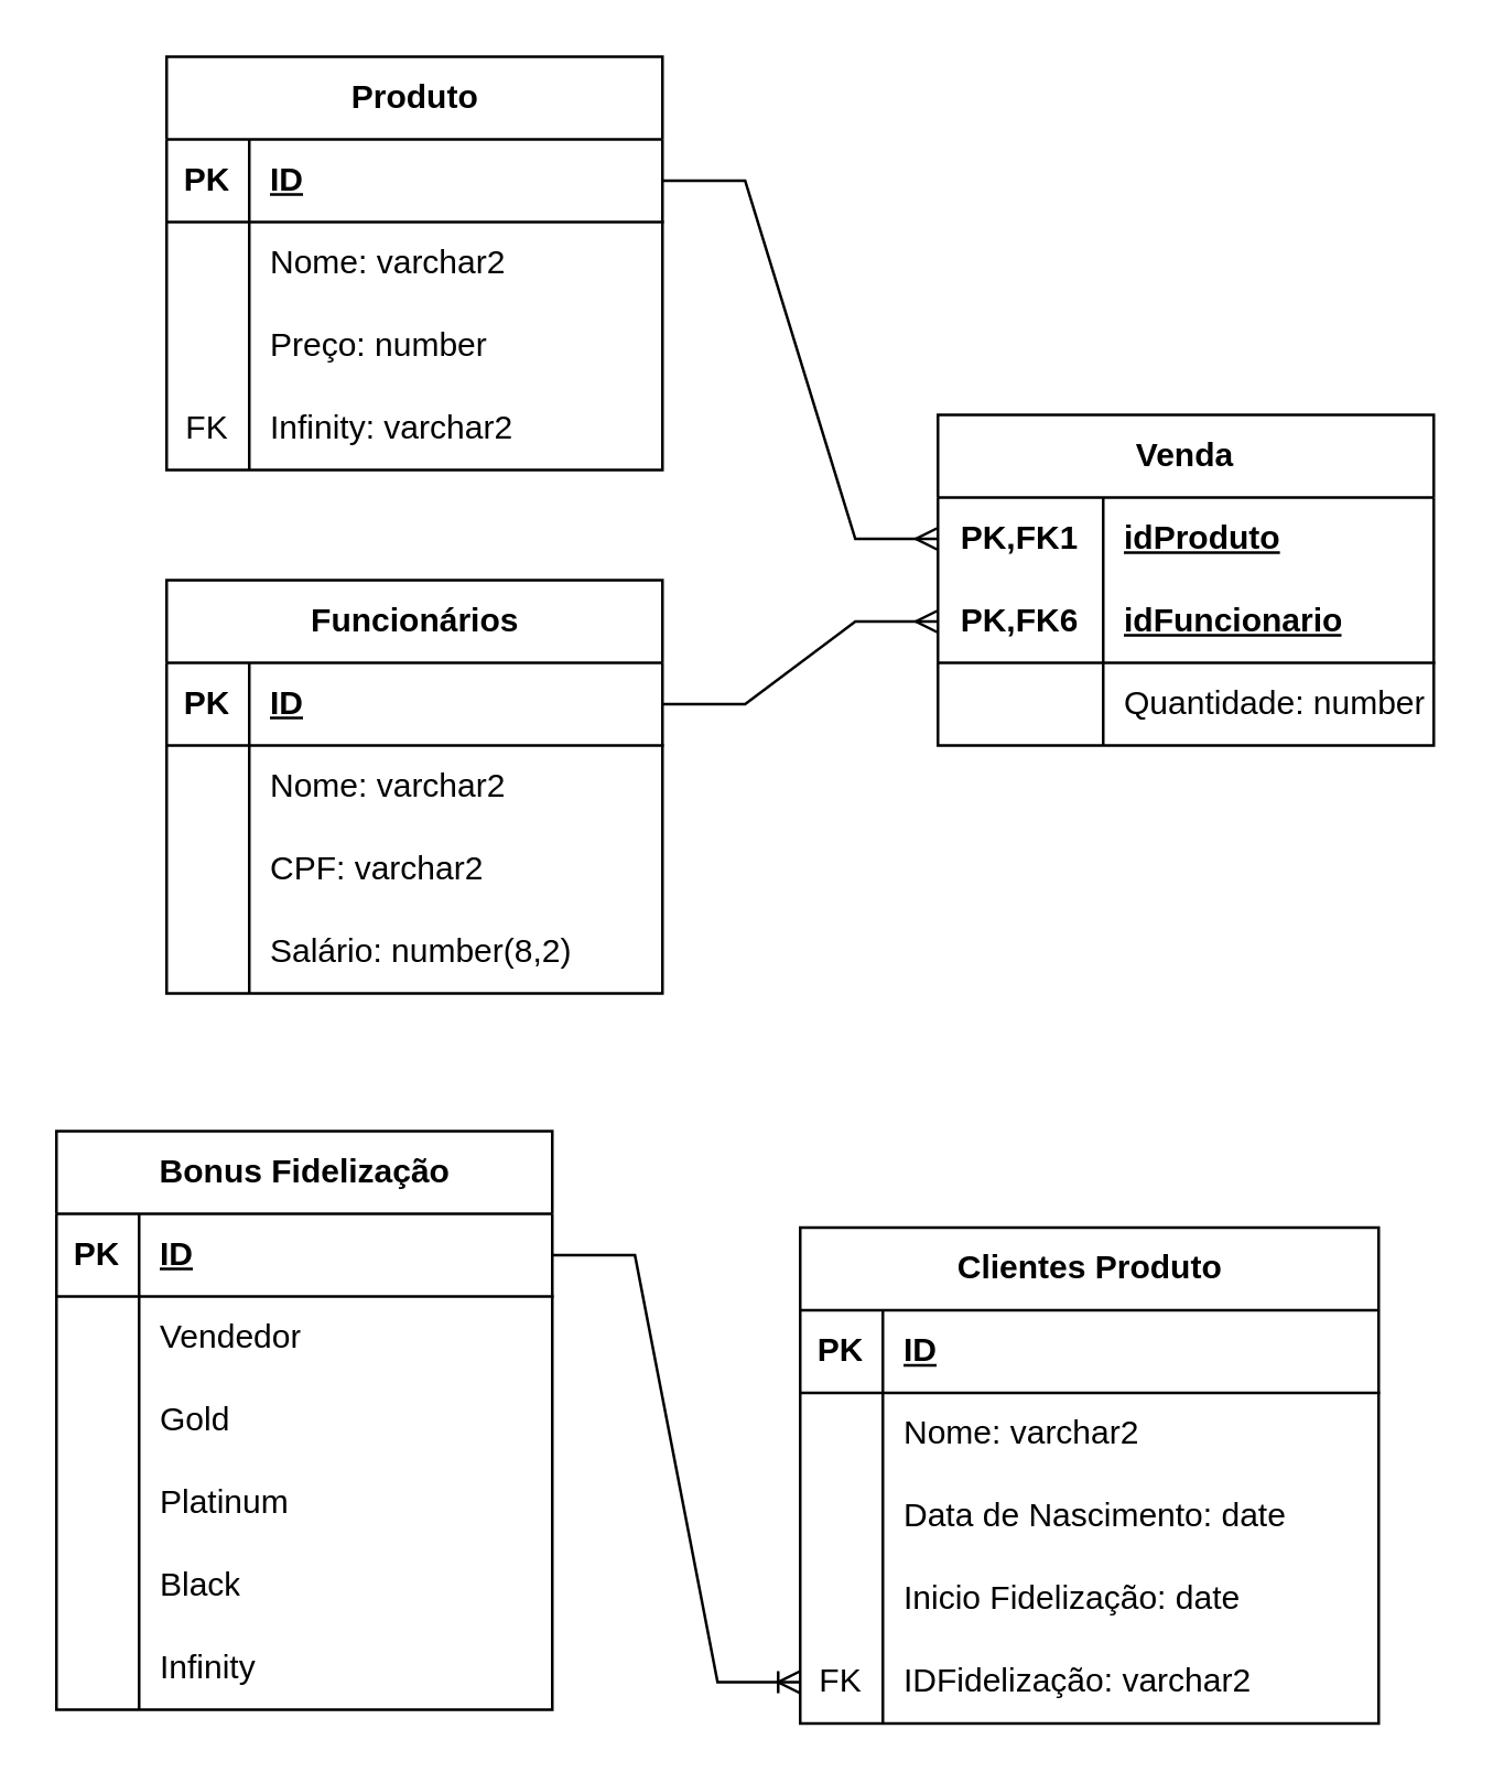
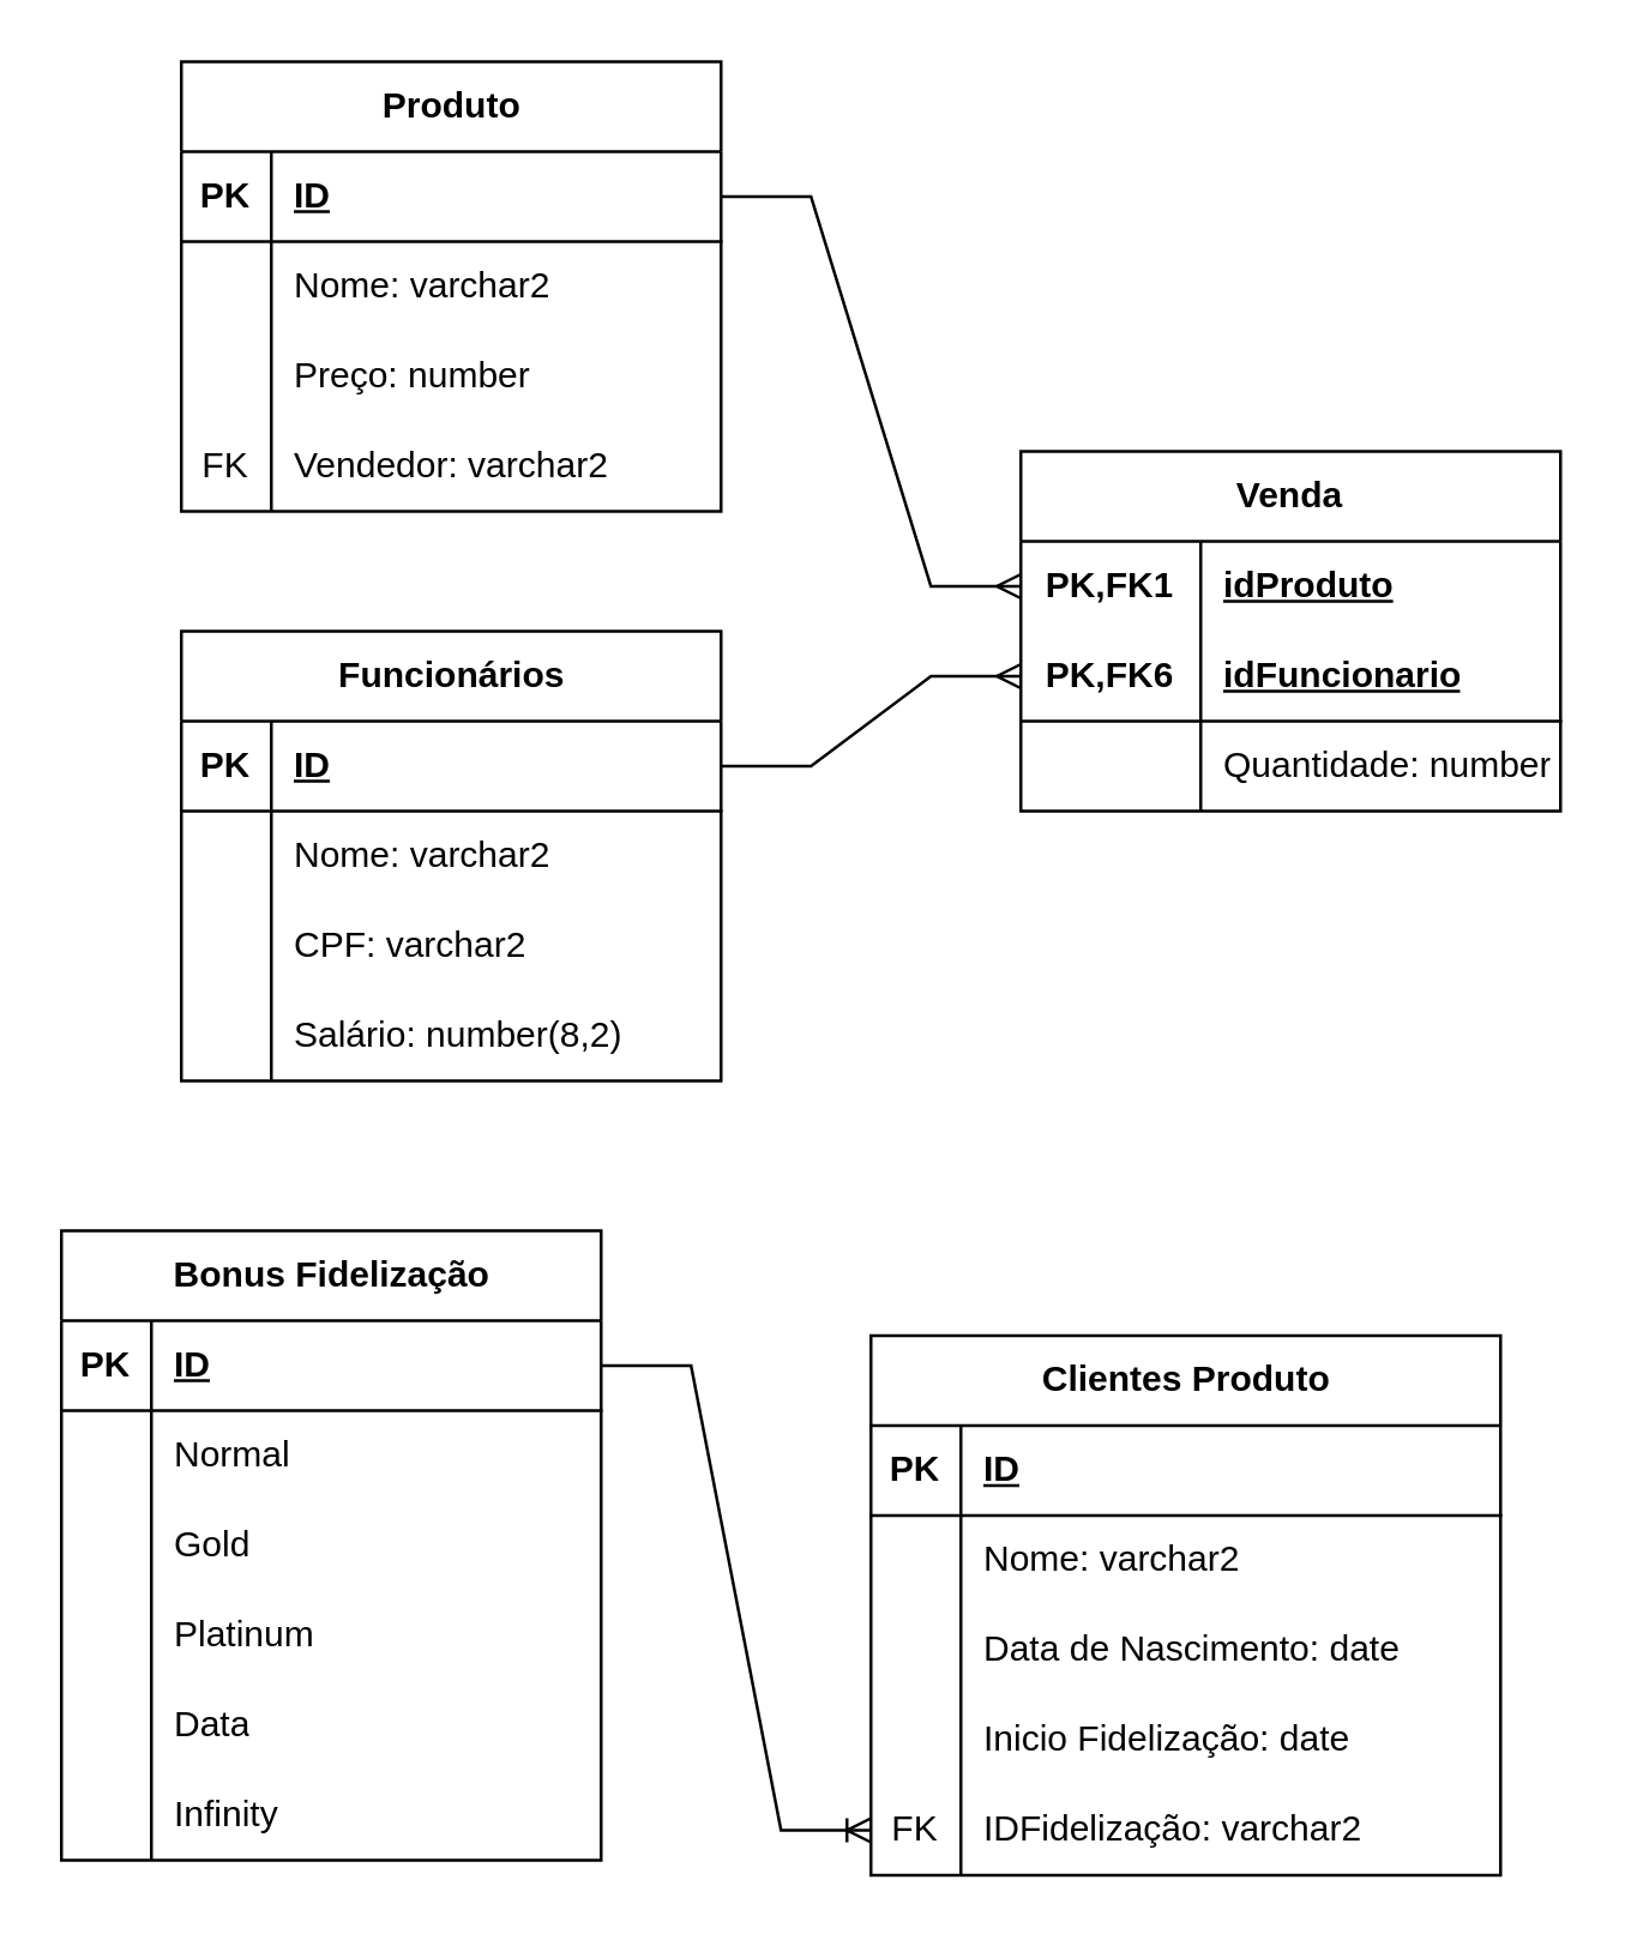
- <mxCell id="14" value="Infinity: varchar2" style="shape=partialRectangle;connectable=0;fillColor=none;top=0;left=0;bottom=0;right=0;align=left;spacingLeft=6;overflow=hidden;whiteSpace=wrap;html=1;" vertex="1" parent="12"><mxGeometry x="30" width="150" height="30" as="geometry"><mxRectangle width="150" height="30" as="alternateBounds" /></mxGeometry></mxCell>
+ <mxCell id="14" value="Vendedor: varchar2" style="shape=partialRectangle;connectable=0;fillColor=none;top=0;left=0;bottom=0;right=0;align=left;spacingLeft=6;overflow=hidden;whiteSpace=wrap;html=1;" vertex="1" parent="12"><mxGeometry x="30" width="150" height="30" as="geometry"><mxRectangle width="150" height="30" as="alternateBounds" /></mxGeometry></mxCell>
- <mxCell id="50" value="Vendedor" style="shape=partialRectangle;connectable=0;fillColor=none;top=0;left=0;bottom=0;right=0;align=left;spacingLeft=6;overflow=hidden;whiteSpace=wrap;html=1;" vertex="1" parent="48"><mxGeometry x="30" width="150" height="30" as="geometry"><mxRectangle width="150" height="30" as="alternateBounds" /></mxGeometry></mxCell>
+ <mxCell id="50" value="Normal" style="shape=partialRectangle;connectable=0;fillColor=none;top=0;left=0;bottom=0;right=0;align=left;spacingLeft=6;overflow=hidden;whiteSpace=wrap;html=1;" vertex="1" parent="48"><mxGeometry x="30" width="150" height="30" as="geometry"><mxRectangle width="150" height="30" as="alternateBounds" /></mxGeometry></mxCell>
- <mxCell id="59" value="Black" style="shape=partialRectangle;connectable=0;fillColor=none;top=0;left=0;bottom=0;right=0;align=left;spacingLeft=6;overflow=hidden;whiteSpace=wrap;html=1;" vertex="1" parent="57"><mxGeometry x="30" width="150" height="30" as="geometry"><mxRectangle width="150" height="30" as="alternateBounds" /></mxGeometry></mxCell>
+ <mxCell id="59" value="Data" style="shape=partialRectangle;connectable=0;fillColor=none;top=0;left=0;bottom=0;right=0;align=left;spacingLeft=6;overflow=hidden;whiteSpace=wrap;html=1;" vertex="1" parent="57"><mxGeometry x="30" width="150" height="30" as="geometry"><mxRectangle width="150" height="30" as="alternateBounds" /></mxGeometry></mxCell>
